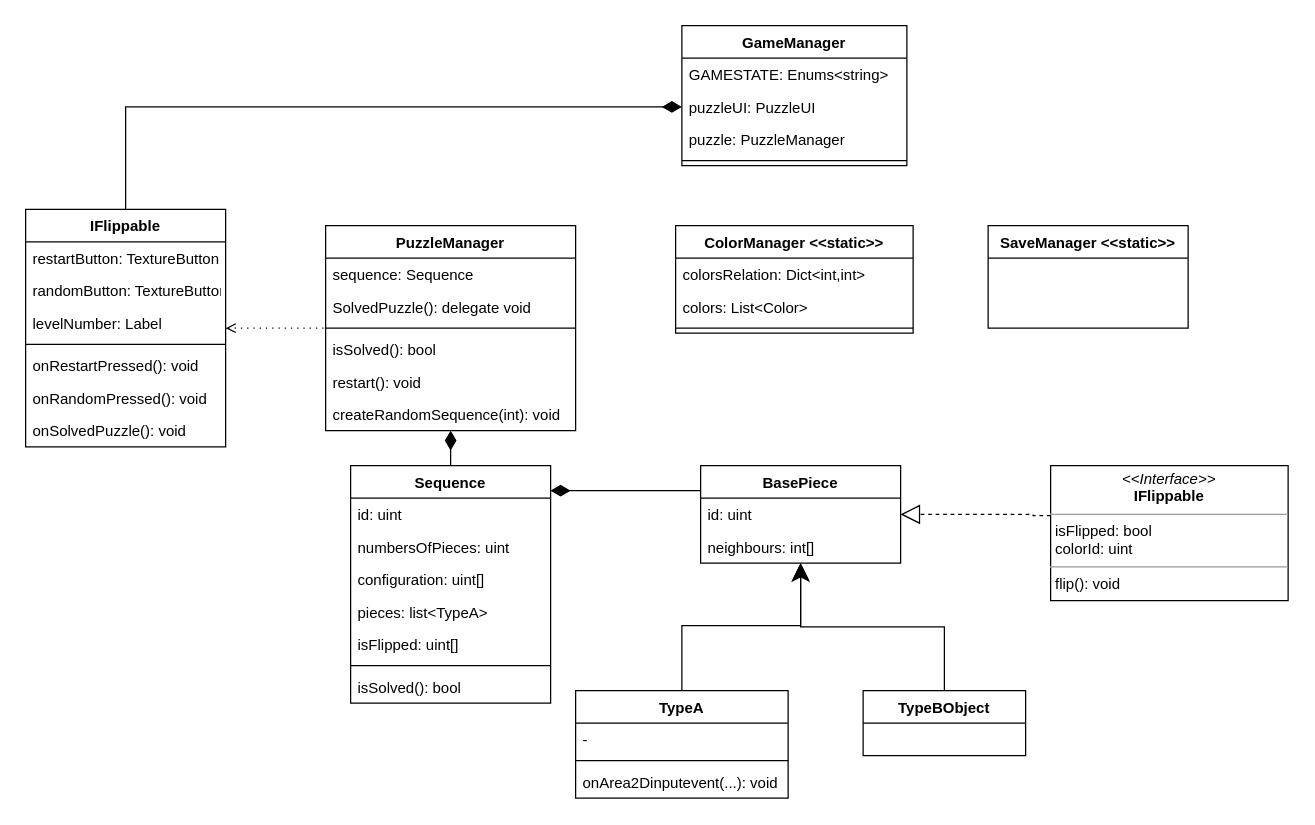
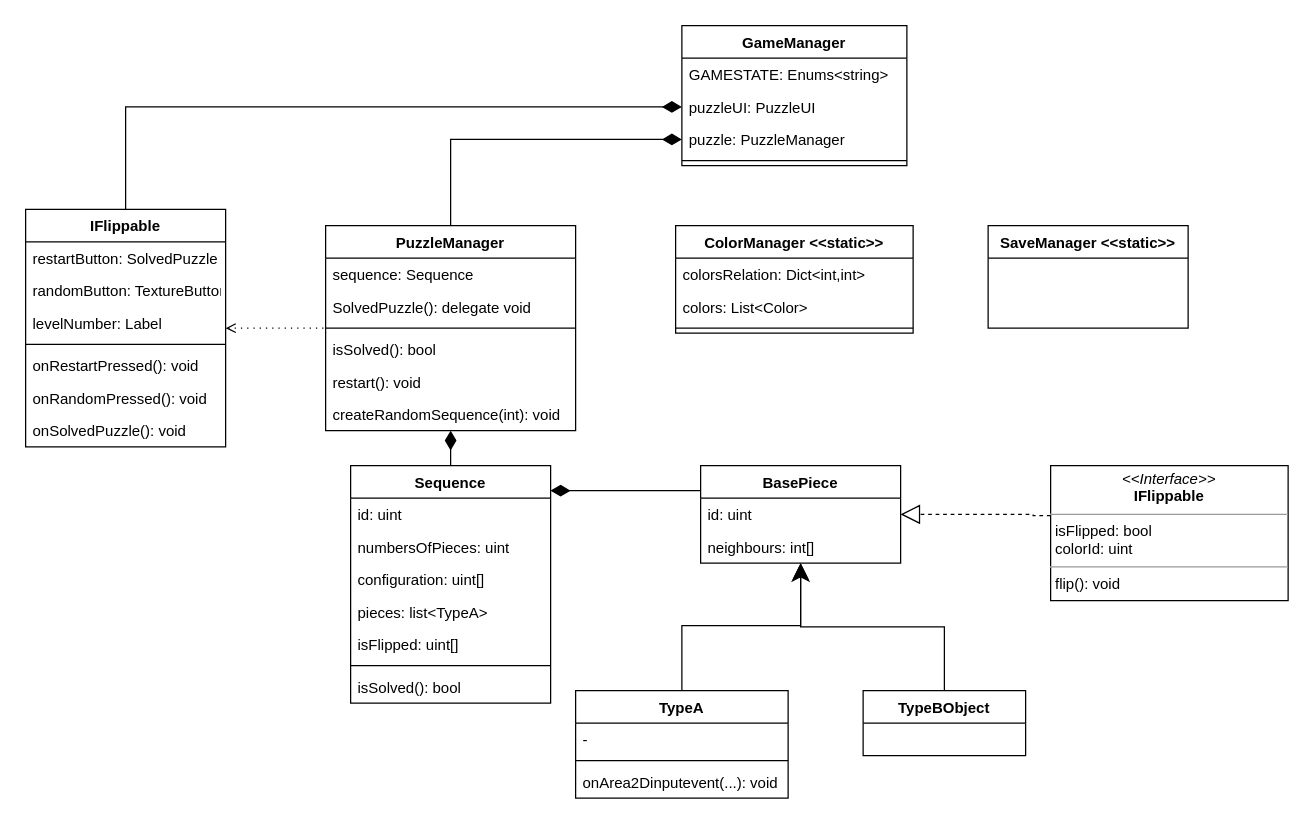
+ <mxCell id="24" style="edgeStyle=orthogonalEdgeStyle;rounded=0;orthogonalLoop=1;jettySize=auto;html=1;endArrow=diamondThin;endFill=1;endSize=13;" edge="1" parent="1" source="25" target="5"><mxGeometry relative="1" as="geometry" /></mxCell>
- <mxCell id="40" value="restartButton: TextureButton" style="text;strokeColor=none;fillColor=none;align=left;verticalAlign=top;spacingLeft=4;spacingRight=4;overflow=hidden;rotatable=0;points=[[0,0.5],[1,0.5]];portConstraint=eastwest;" vertex="1" parent="39"><mxGeometry y="26" width="160" height="26" as="geometry" /></mxCell>
+ <mxCell id="40" value="restartButton: SolvedPuzzle" style="text;strokeColor=none;fillColor=none;align=left;verticalAlign=top;spacingLeft=4;spacingRight=4;overflow=hidden;rotatable=0;points=[[0,0.5],[1,0.5]];portConstraint=eastwest;" vertex="1" parent="39"><mxGeometry y="26" width="160" height="26" as="geometry" /></mxCell>
